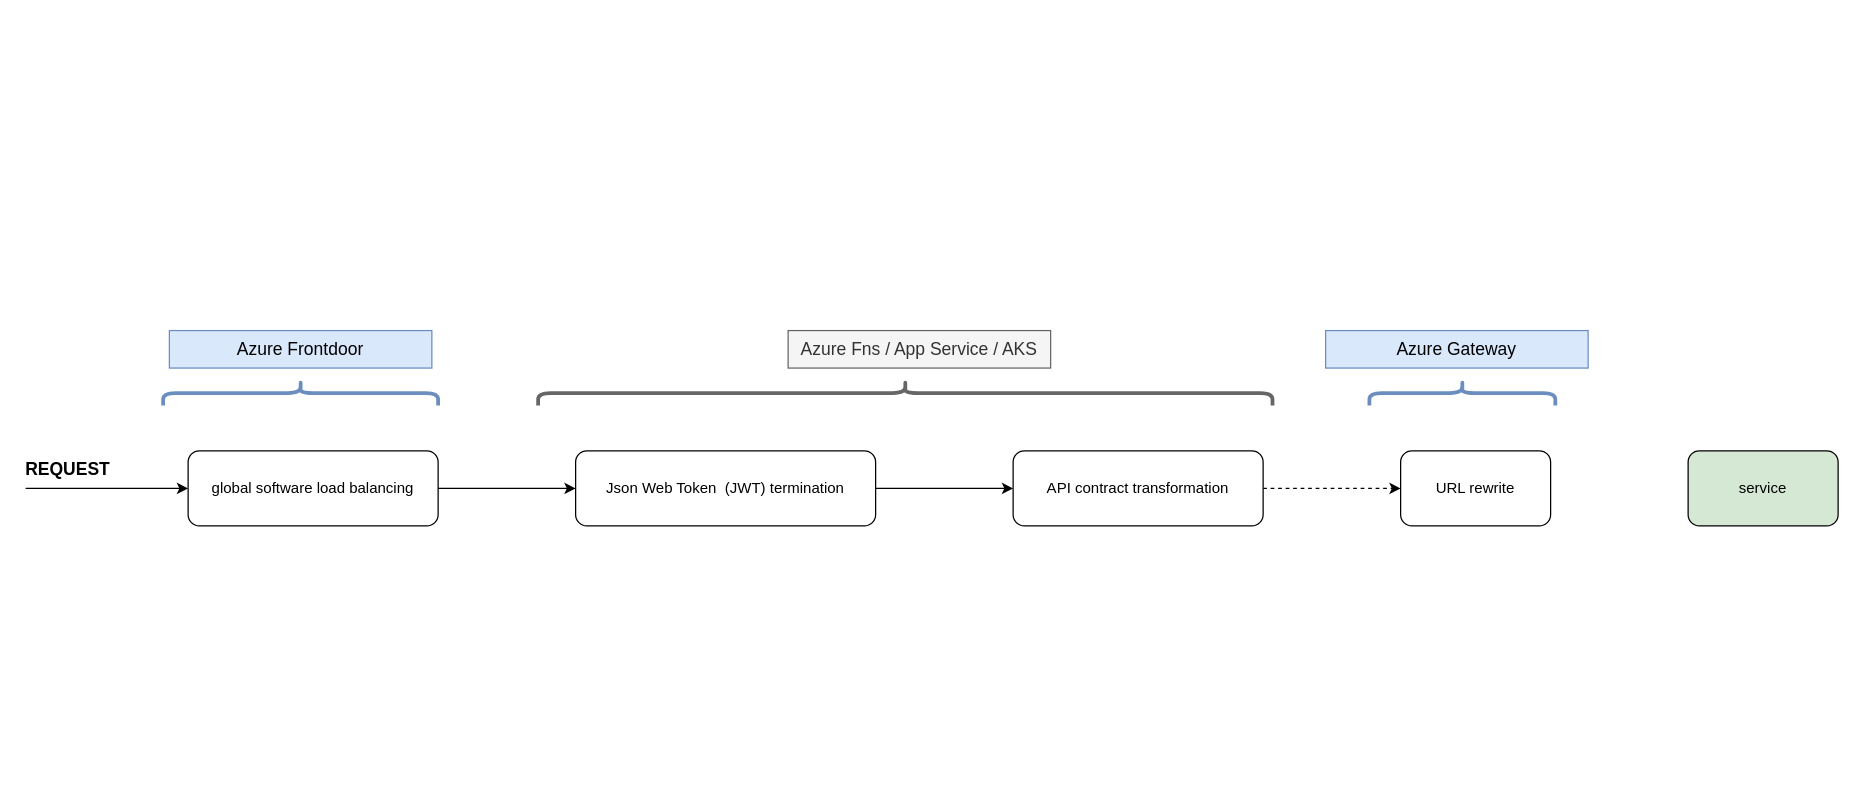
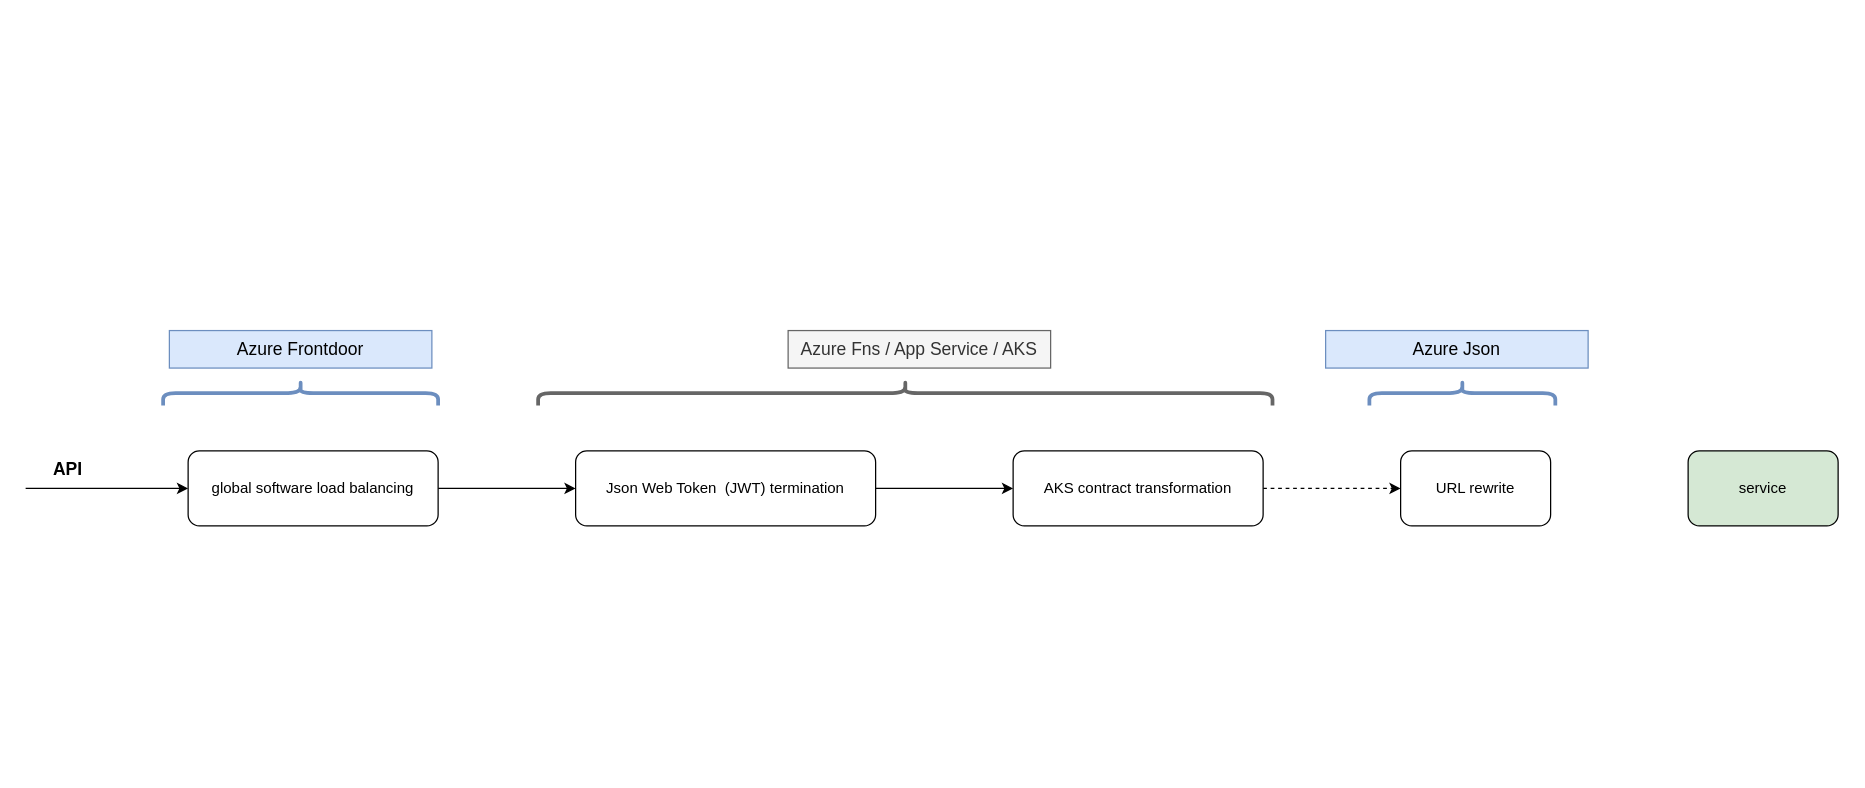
- <mxCell id="17" value="Azure Gateway" style="text;html=1;strokeColor=#6c8ebf;fillColor=#dae8fc;align=center;verticalAlign=middle;whiteSpace=wrap;rounded=0;fontSize=14;" parent="1" vertex="1"><mxGeometry x="1060" y="263.75" width="210" height="30" as="geometry" /></mxCell>
+ <mxCell id="17" value="Azure Json" style="text;html=1;strokeColor=#6c8ebf;fillColor=#dae8fc;align=center;verticalAlign=middle;whiteSpace=wrap;rounded=0;fontSize=14;" parent="1" vertex="1"><mxGeometry x="1060" y="263.75" width="210" height="30" as="geometry" /></mxCell>
- <mxCell id="9" value="REQUEST" style="text;html=1;strokeColor=none;fillColor=none;align=center;verticalAlign=middle;whiteSpace=wrap;rounded=0;fontSize=14;fontStyle=1" parent="1" vertex="1"><mxGeometry x="24" y="360" width="60" height="30" as="geometry" /></mxCell>
+ <mxCell id="9" value="API" style="text;html=1;strokeColor=none;fillColor=none;align=center;verticalAlign=middle;whiteSpace=wrap;rounded=0;fontSize=14;fontStyle=1" parent="1" vertex="1"><mxGeometry x="24" y="360" width="60" height="30" as="geometry" /></mxCell>
- <mxCell id="11" value="API contract transformation" style="rounded=1;whiteSpace=wrap;html=1;" parent="1" vertex="1"><mxGeometry x="810" y="360" width="200" height="60" as="geometry" /></mxCell>
+ <mxCell id="11" value="AKS contract transformation" style="rounded=1;whiteSpace=wrap;html=1;" parent="1" vertex="1"><mxGeometry x="810" y="360" width="200" height="60" as="geometry" /></mxCell>
